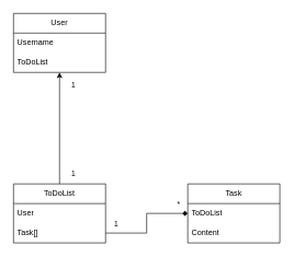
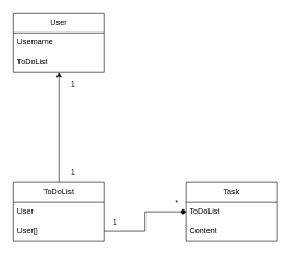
- <mxCell id="10" value="Task[]" style="text;strokeColor=none;fillColor=none;align=left;verticalAlign=middle;spacingLeft=4;spacingRight=4;overflow=hidden;points=[[0,0.5],[1,0.5]];portConstraint=eastwest;rotatable=0;whiteSpace=wrap;html=1;" vertex="1" parent="8"><mxGeometry y="60" width="140" height="30" as="geometry" /></mxCell>
+ <mxCell id="10" value="User[]" style="text;strokeColor=none;fillColor=none;align=left;verticalAlign=middle;spacingLeft=4;spacingRight=4;overflow=hidden;points=[[0,0.5],[1,0.5]];portConstraint=eastwest;rotatable=0;whiteSpace=wrap;html=1;" vertex="1" parent="8"><mxGeometry y="60" width="140" height="30" as="geometry" /></mxCell>
